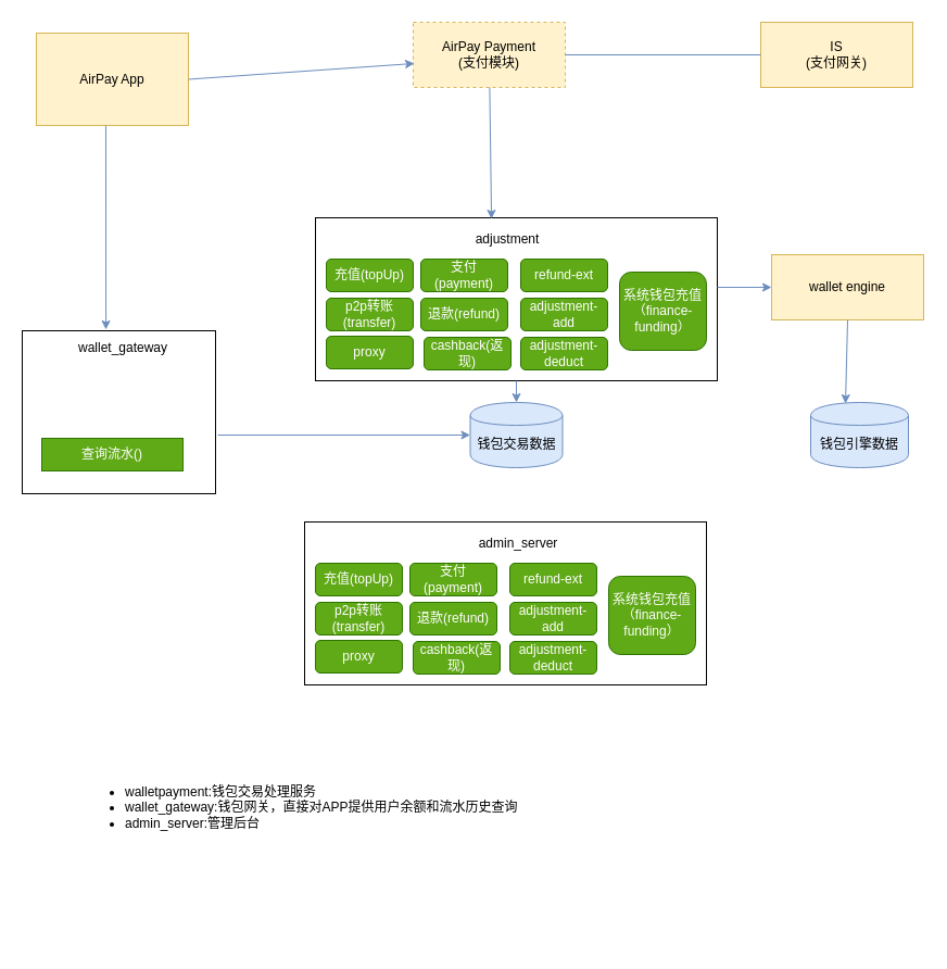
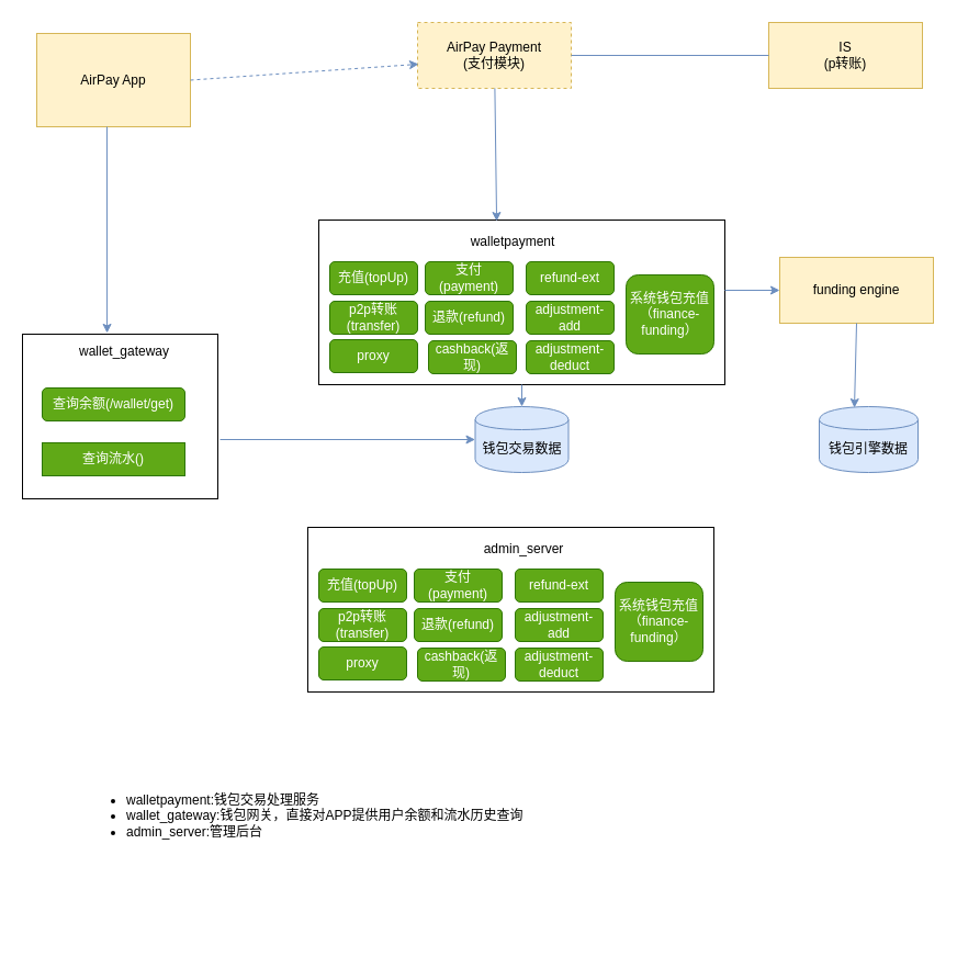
- <mxCell id="21" value="IS&lt;br&gt;(支付网关)" style="rounded=0;whiteSpace=wrap;html=1;fillColor=#fff2cc;strokeColor=#d6b656;" parent="1" vertex="1"><mxGeometry x="700" y="20" width="140" height="60" as="geometry" /></mxCell>
+ <mxCell id="21" value="IS&lt;br&gt;(p转账)" style="rounded=0;whiteSpace=wrap;html=1;fillColor=#fff2cc;strokeColor=#d6b656;" parent="1" vertex="1"><mxGeometry x="700" y="20" width="140" height="60" as="geometry" /></mxCell>
- <mxCell id="26" value="" style="endArrow=classic;html=1;exitX=1;exitY=0.5;exitDx=0;exitDy=0;entryX=0.007;entryY=0.633;entryDx=0;entryDy=0;entryPerimeter=0;fillColor=#dae8fc;strokeColor=#6c8ebf;" edge="1" parent="1" source="6" target="20"><mxGeometry width="50" height="50" relative="1" as="geometry"><mxPoint x="370" y="260" as="sourcePoint" /><mxPoint x="420" y="210" as="targetPoint" /></mxGeometry></mxCell>
+ <mxCell id="26" value="" style="endArrow=classic;html=1;exitX=1;exitY=0.5;exitDx=0;exitDy=0;entryX=0.007;entryY=0.633;entryDx=0;entryDy=0;entryPerimeter=0;fillColor=#dae8fc;strokeColor=#6c8ebf;dashed=1;" edge="1" parent="1" source="6" target="20"><mxGeometry width="50" height="50" relative="1" as="geometry"><mxPoint x="370" y="260" as="sourcePoint" /><mxPoint x="420" y="210" as="targetPoint" /></mxGeometry></mxCell>
- <mxCell id="5" value="adjustment" style="text;html=1;strokeColor=none;fillColor=none;align=center;verticalAlign=middle;whiteSpace=wrap;rounded=0;" parent="1" vertex="1"><mxGeometry x="437" y="210" width="60" height="20" as="geometry" /></mxCell>
+ <mxCell id="5" value="walletpayment" style="text;html=1;strokeColor=none;fillColor=none;align=center;verticalAlign=middle;whiteSpace=wrap;rounded=0;" parent="1" vertex="1"><mxGeometry x="437" y="210" width="60" height="20" as="geometry" /></mxCell>
- <mxCell id="22" value="wallet engine" style="rounded=0;whiteSpace=wrap;html=1;fillColor=#fff2cc;strokeColor=#d6b656;" vertex="1" parent="1"><mxGeometry x="710" y="234" width="140" height="60" as="geometry" /></mxCell>
+ <mxCell id="22" value="funding engine" style="rounded=0;whiteSpace=wrap;html=1;fillColor=#fff2cc;strokeColor=#d6b656;" vertex="1" parent="1"><mxGeometry x="710" y="234" width="140" height="60" as="geometry" /></mxCell>
+ <mxCell id="19" value="查询余额(/wallet/get)" style="rounded=1;whiteSpace=wrap;html=1;fillColor=#60a917;strokeColor=#2D7600;fontColor=#ffffff;" parent="1" vertex="1"><mxGeometry x="38" y="353" width="130" height="30" as="geometry" /></mxCell>
